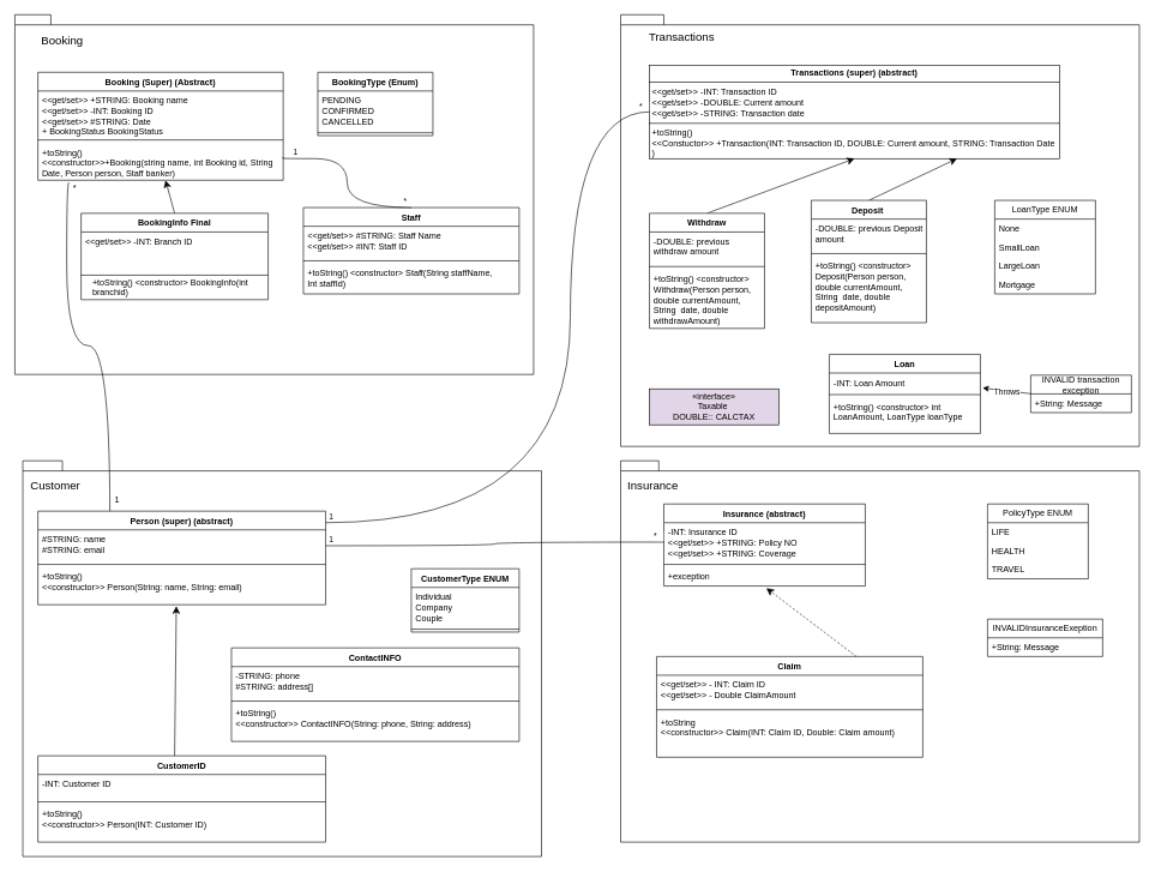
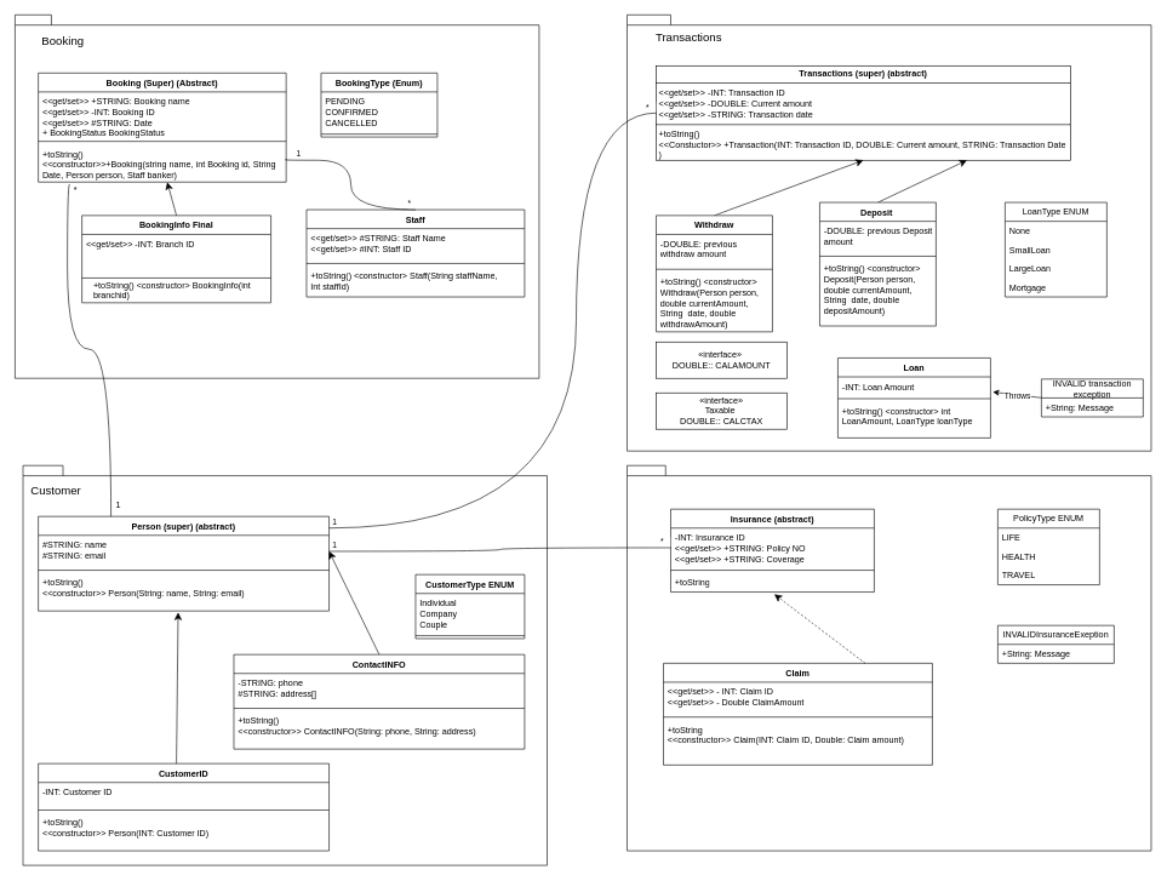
+ <mxCell id="89" value="«interface»&lt;span style=&quot;background-color: initial;&quot;&gt;&amp;nbsp;&lt;/span&gt;&lt;div&gt;DOUBLE:: CALAMOUNT&lt;/div&gt;" style="html=1;whiteSpace=wrap;" parent="1" vertex="1"><mxGeometry x="902" y="470" width="180" height="50" as="geometry" /></mxCell>
- <mxCell id="88" value="«interface»&lt;br&gt;&lt;div&gt;Taxable&amp;nbsp;&lt;/div&gt;&lt;div&gt;DOUBLE:: CALCTAX&lt;/div&gt;" style="html=1;whiteSpace=wrap;fillColor=#e1d5e7;" parent="1" vertex="1"><mxGeometry x="902" y="540" width="180" height="50" as="geometry" /></mxCell>
+ <mxCell id="88" value="«interface»&lt;br&gt;&lt;div&gt;Taxable&amp;nbsp;&lt;/div&gt;&lt;div&gt;DOUBLE:: CALCTAX&lt;/div&gt;" style="html=1;whiteSpace=wrap;" parent="1" vertex="1"><mxGeometry x="902" y="540" width="180" height="50" as="geometry" /></mxCell>
- <mxCell id="73" value="Insurance" style="text;html=1;align=center;verticalAlign=middle;whiteSpace=wrap;rounded=0;fontSize=16;" parent="1" vertex="1"><mxGeometry x="862" y="660" width="90" height="30" as="geometry" /></mxCell>
+ <mxCell id="41" style="edgeStyle=none;curved=1;rounded=0;orthogonalLoop=1;jettySize=auto;html=1;exitX=0.5;exitY=0;exitDx=0;exitDy=0;entryX=1;entryY=0.5;entryDx=0;entryDy=0;fontSize=12;startSize=8;endSize=8;" parent="1" source="42" target="48" edge="1"><mxGeometry relative="1" as="geometry" /></mxCell>
- <mxCell id="62" value="+exception" style="text;strokeColor=none;fillColor=none;align=left;verticalAlign=top;spacingLeft=4;spacingRight=4;overflow=hidden;rotatable=0;points=[[0,0.5],[1,0.5]];portConstraint=eastwest;whiteSpace=wrap;html=1;" parent="59" vertex="1"><mxGeometry y="88" width="280" height="26" as="geometry" /></mxCell>
+ <mxCell id="62" value="+toString" style="text;strokeColor=none;fillColor=none;align=left;verticalAlign=top;spacingLeft=4;spacingRight=4;overflow=hidden;rotatable=0;points=[[0,0.5],[1,0.5]];portConstraint=eastwest;whiteSpace=wrap;html=1;" parent="59" vertex="1"><mxGeometry y="88" width="280" height="26" as="geometry" /></mxCell>
